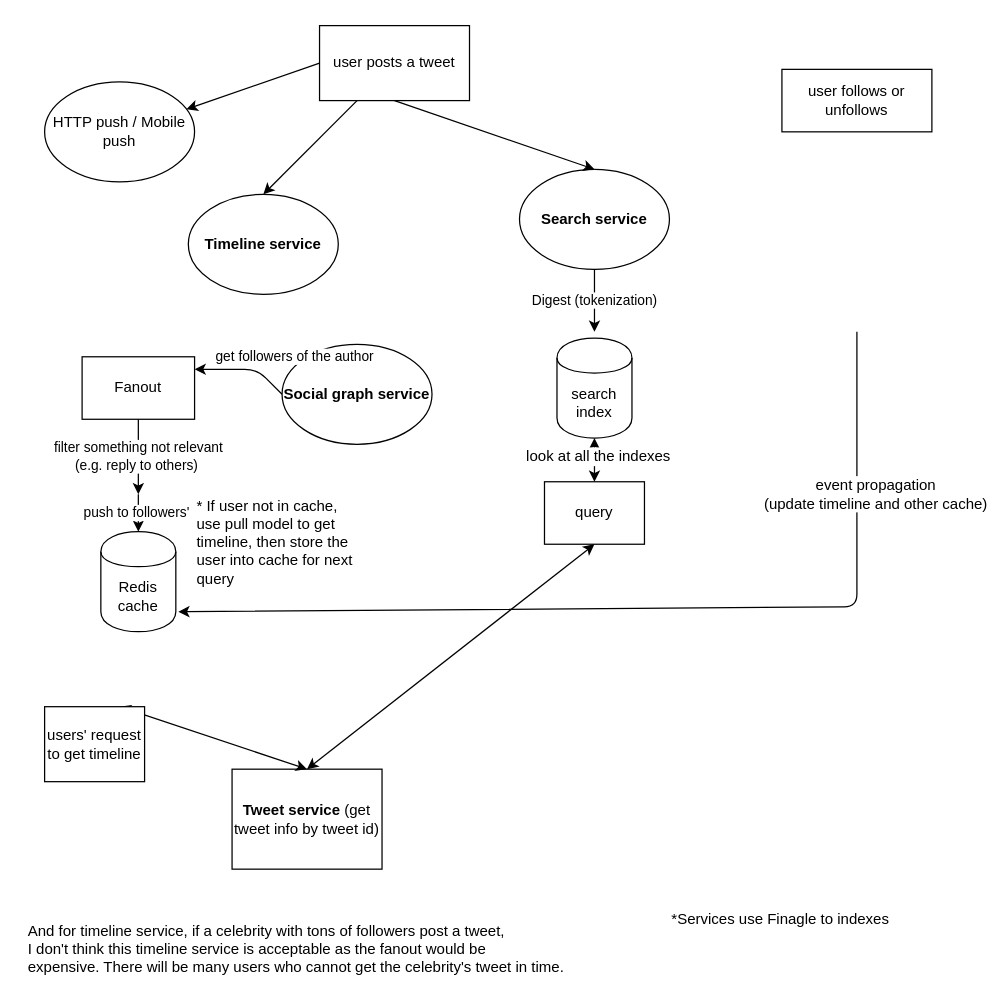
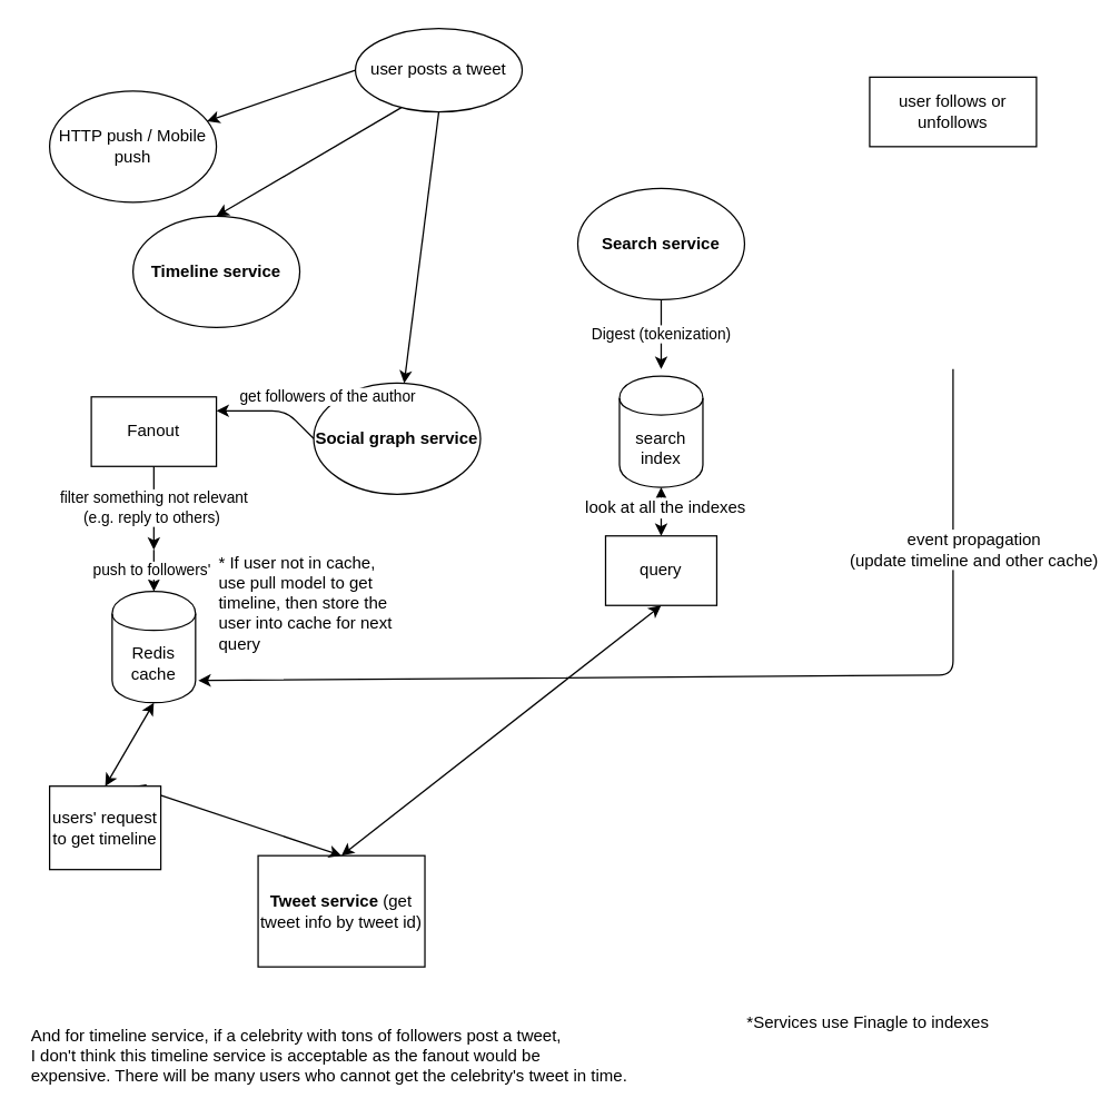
- <mxCell id="2" value="user posts a tweet&lt;br&gt;" style="rounded=0;whiteSpace=wrap;html=1;" vertex="1" parent="1"><mxGeometry x="255" y="20" width="120" height="60" as="geometry" /></mxCell>
+ <mxCell id="2" value="user posts a tweet&lt;br&gt;" style="ellipse;whiteSpace=wrap;html=1;" vertex="1" parent="1"><mxGeometry x="255" y="20" width="120" height="60" as="geometry" /></mxCell>
- <mxCell id="9" value="" style="endArrow=classic;html=1;entryX=0.5;entryY=0;entryDx=0;entryDy=0;exitX=0.5;exitY=1;exitDx=0;exitDy=0;" edge="1" parent="1" source="2" target="4"><mxGeometry width="50" height="50" relative="1" as="geometry"><mxPoint x="385" y="105" as="sourcePoint" /><mxPoint x="325" y="155" as="targetPoint" /></mxGeometry></mxCell>
+ <mxCell id="9" value="" style="endArrow=classic;html=1;exitX=0.5;exitY=1;exitDx=0;exitDy=0;" edge="1" parent="1" source="2" target="5"><mxGeometry width="50" height="50" relative="1" as="geometry"><mxPoint x="385" y="105" as="sourcePoint" /><mxPoint x="325" y="155" as="targetPoint" /></mxGeometry></mxCell>
- <mxCell id="3" value="&lt;b&gt;Timeline service&lt;/b&gt;" style="ellipse;whiteSpace=wrap;html=1;" vertex="1" parent="1"><mxGeometry x="150" y="155" width="120" height="80" as="geometry" /></mxCell>
+ <mxCell id="3" value="&lt;b&gt;Timeline service&lt;/b&gt;" style="ellipse;whiteSpace=wrap;html=1;" vertex="1" parent="1"><mxGeometry x="95" y="155" width="120" height="80" as="geometry" /></mxCell>
+ <mxCell id="21" value="" style="endArrow=classic;startArrow=classic;html=1;entryX=0.5;entryY=1;entryDx=0;entryDy=0;exitX=0.5;exitY=0;exitDx=0;exitDy=0;" edge="1" parent="1" source="20" target="11"><mxGeometry width="50" height="50" relative="1" as="geometry"><mxPoint x="55" y="565" as="sourcePoint" /><mxPoint x="105" y="515" as="targetPoint" /></mxGeometry></mxCell>
